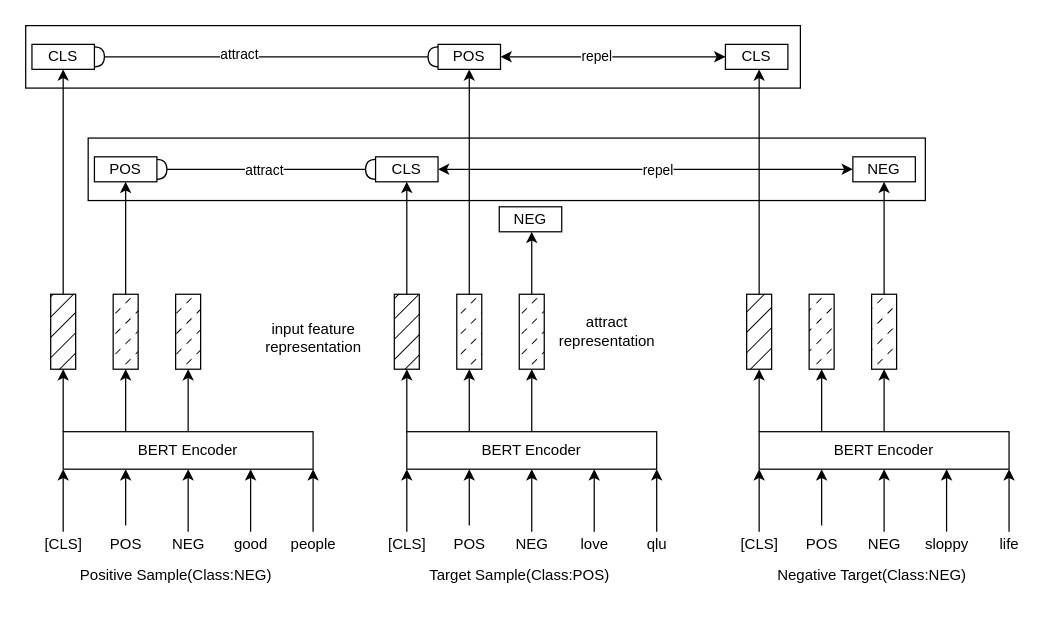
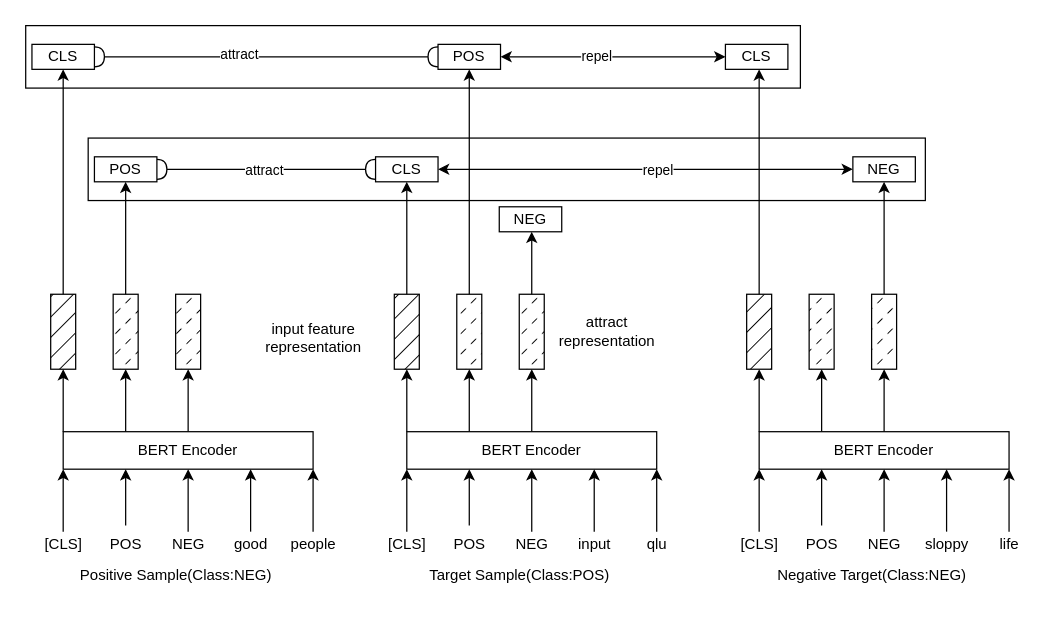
- <mxCell id="36" value="love" style="text;html=1;align=center;verticalAlign=middle;resizable=0;points=[];autosize=1;strokeColor=none;fillColor=none;" vertex="1" parent="1"><mxGeometry x="450" y="420" width="50" height="30" as="geometry" /></mxCell>
+ <mxCell id="36" value="input" style="text;html=1;align=center;verticalAlign=middle;resizable=0;points=[];autosize=1;strokeColor=none;fillColor=none;" vertex="1" parent="1"><mxGeometry x="450" y="420" width="50" height="30" as="geometry" /></mxCell>
